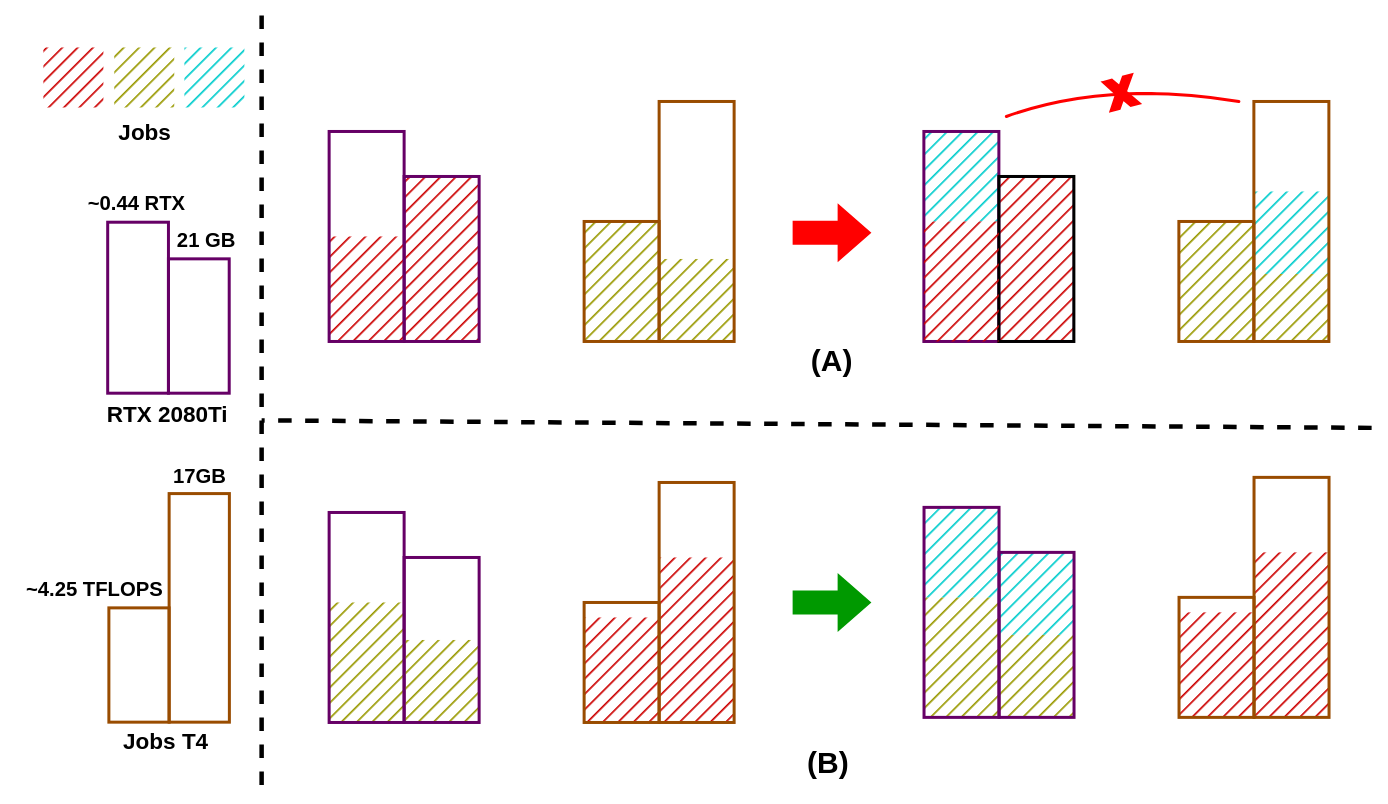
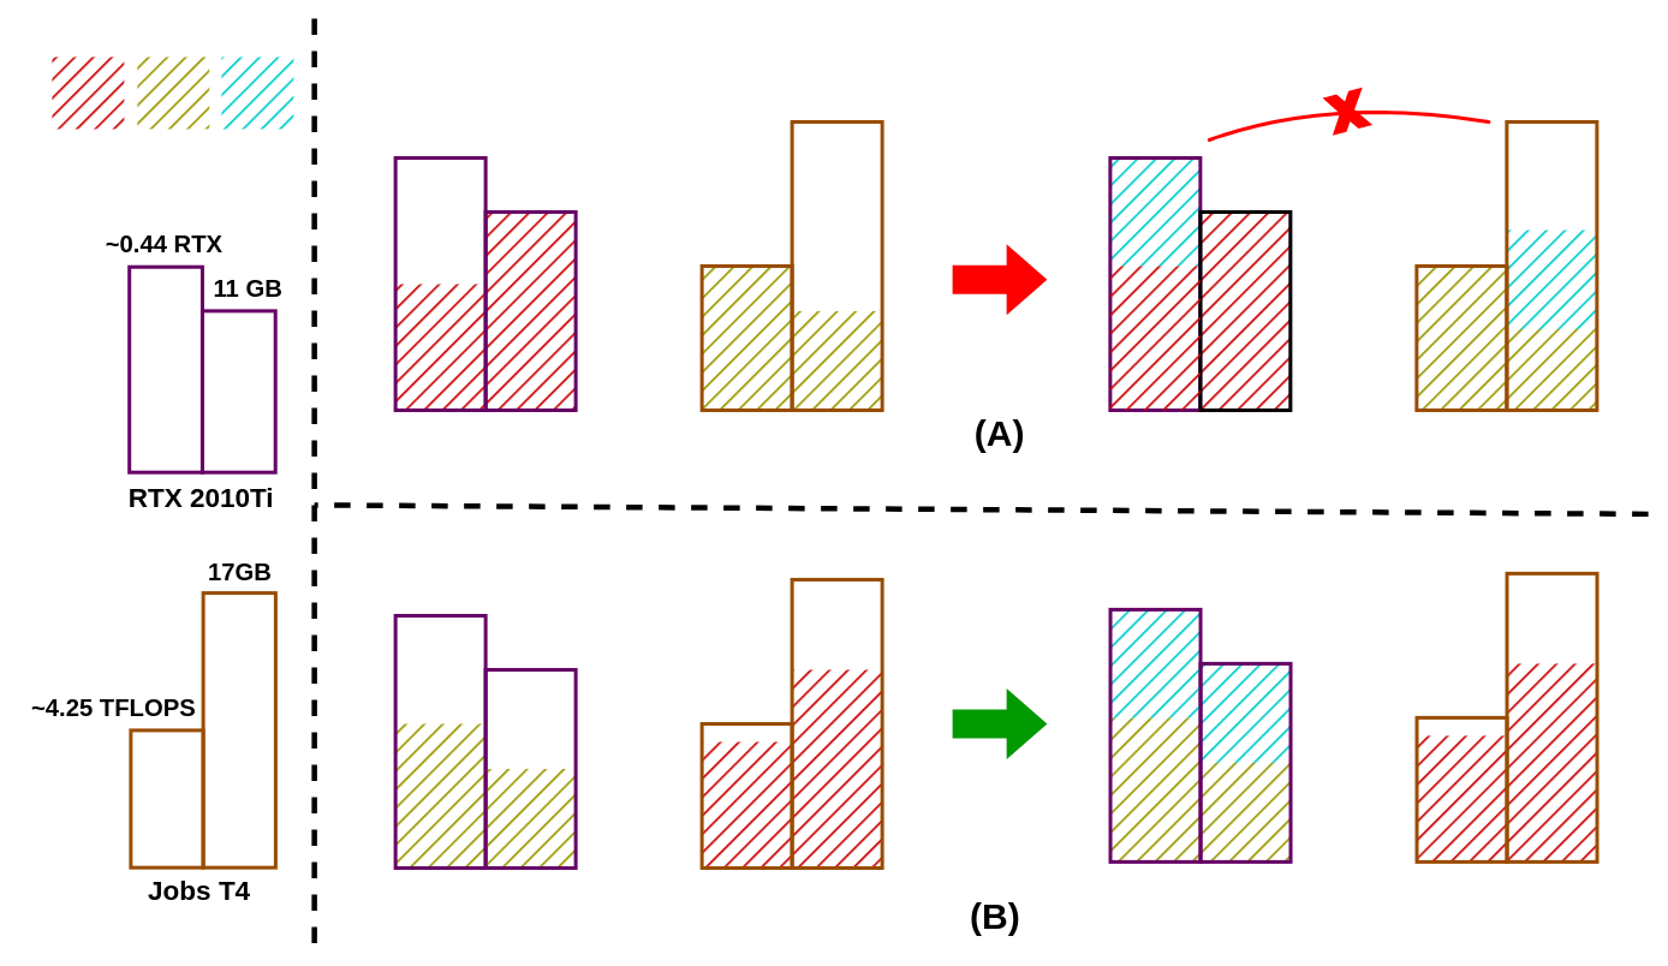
- <mxCell id="58" value="Jobs" style="text;html=1;align=center;verticalAlign=middle;resizable=0;points=[];autosize=1;strokeColor=none;fillColor=none;fontSize=30;fontStyle=1" parent="1" vertex="1"><mxGeometry x="146.5" y="150" width="90" height="50" as="geometry" /></mxCell>
- <mxCell id="44" value="&lt;span style=&quot;font-weight: 700; font-size: 27px;&quot;&gt;21 GB&lt;/span&gt;" style="text;html=1;align=center;verticalAlign=middle;resizable=0;points=[];autosize=1;strokeColor=none;fillColor=none;fontSize=27;" parent="39" vertex="1"><mxGeometry x="147.773" y="54.636" width="100" height="50" as="geometry" /></mxCell>
+ <mxCell id="44" value="&lt;span style=&quot;font-weight: 700; font-size: 27px;&quot;&gt;11 GB&lt;/span&gt;" style="text;html=1;align=center;verticalAlign=middle;resizable=0;points=[];autosize=1;strokeColor=none;fillColor=none;fontSize=27;" parent="39" vertex="1"><mxGeometry x="147.773" y="54.636" width="100" height="50" as="geometry" /></mxCell>
- <mxCell id="41" value="RTX 2080Ti&lt;br style=&quot;font-size: 30px;&quot;&gt;&amp;nbsp;" style="text;html=1;align=center;verticalAlign=middle;resizable=0;points=[];autosize=1;strokeColor=none;fillColor=none;fontSize=30;fontStyle=1" parent="39" vertex="1"><mxGeometry x="55.999" y="283.761" width="180" height="90" as="geometry" /></mxCell>
+ <mxCell id="41" value="RTX 2010Ti&lt;br style=&quot;font-size: 30px;&quot;&gt;&amp;nbsp;" style="text;html=1;align=center;verticalAlign=middle;resizable=0;points=[];autosize=1;strokeColor=none;fillColor=none;fontSize=30;fontStyle=1" parent="39" vertex="1"><mxGeometry x="55.999" y="283.761" width="180" height="90" as="geometry" /></mxCell>
